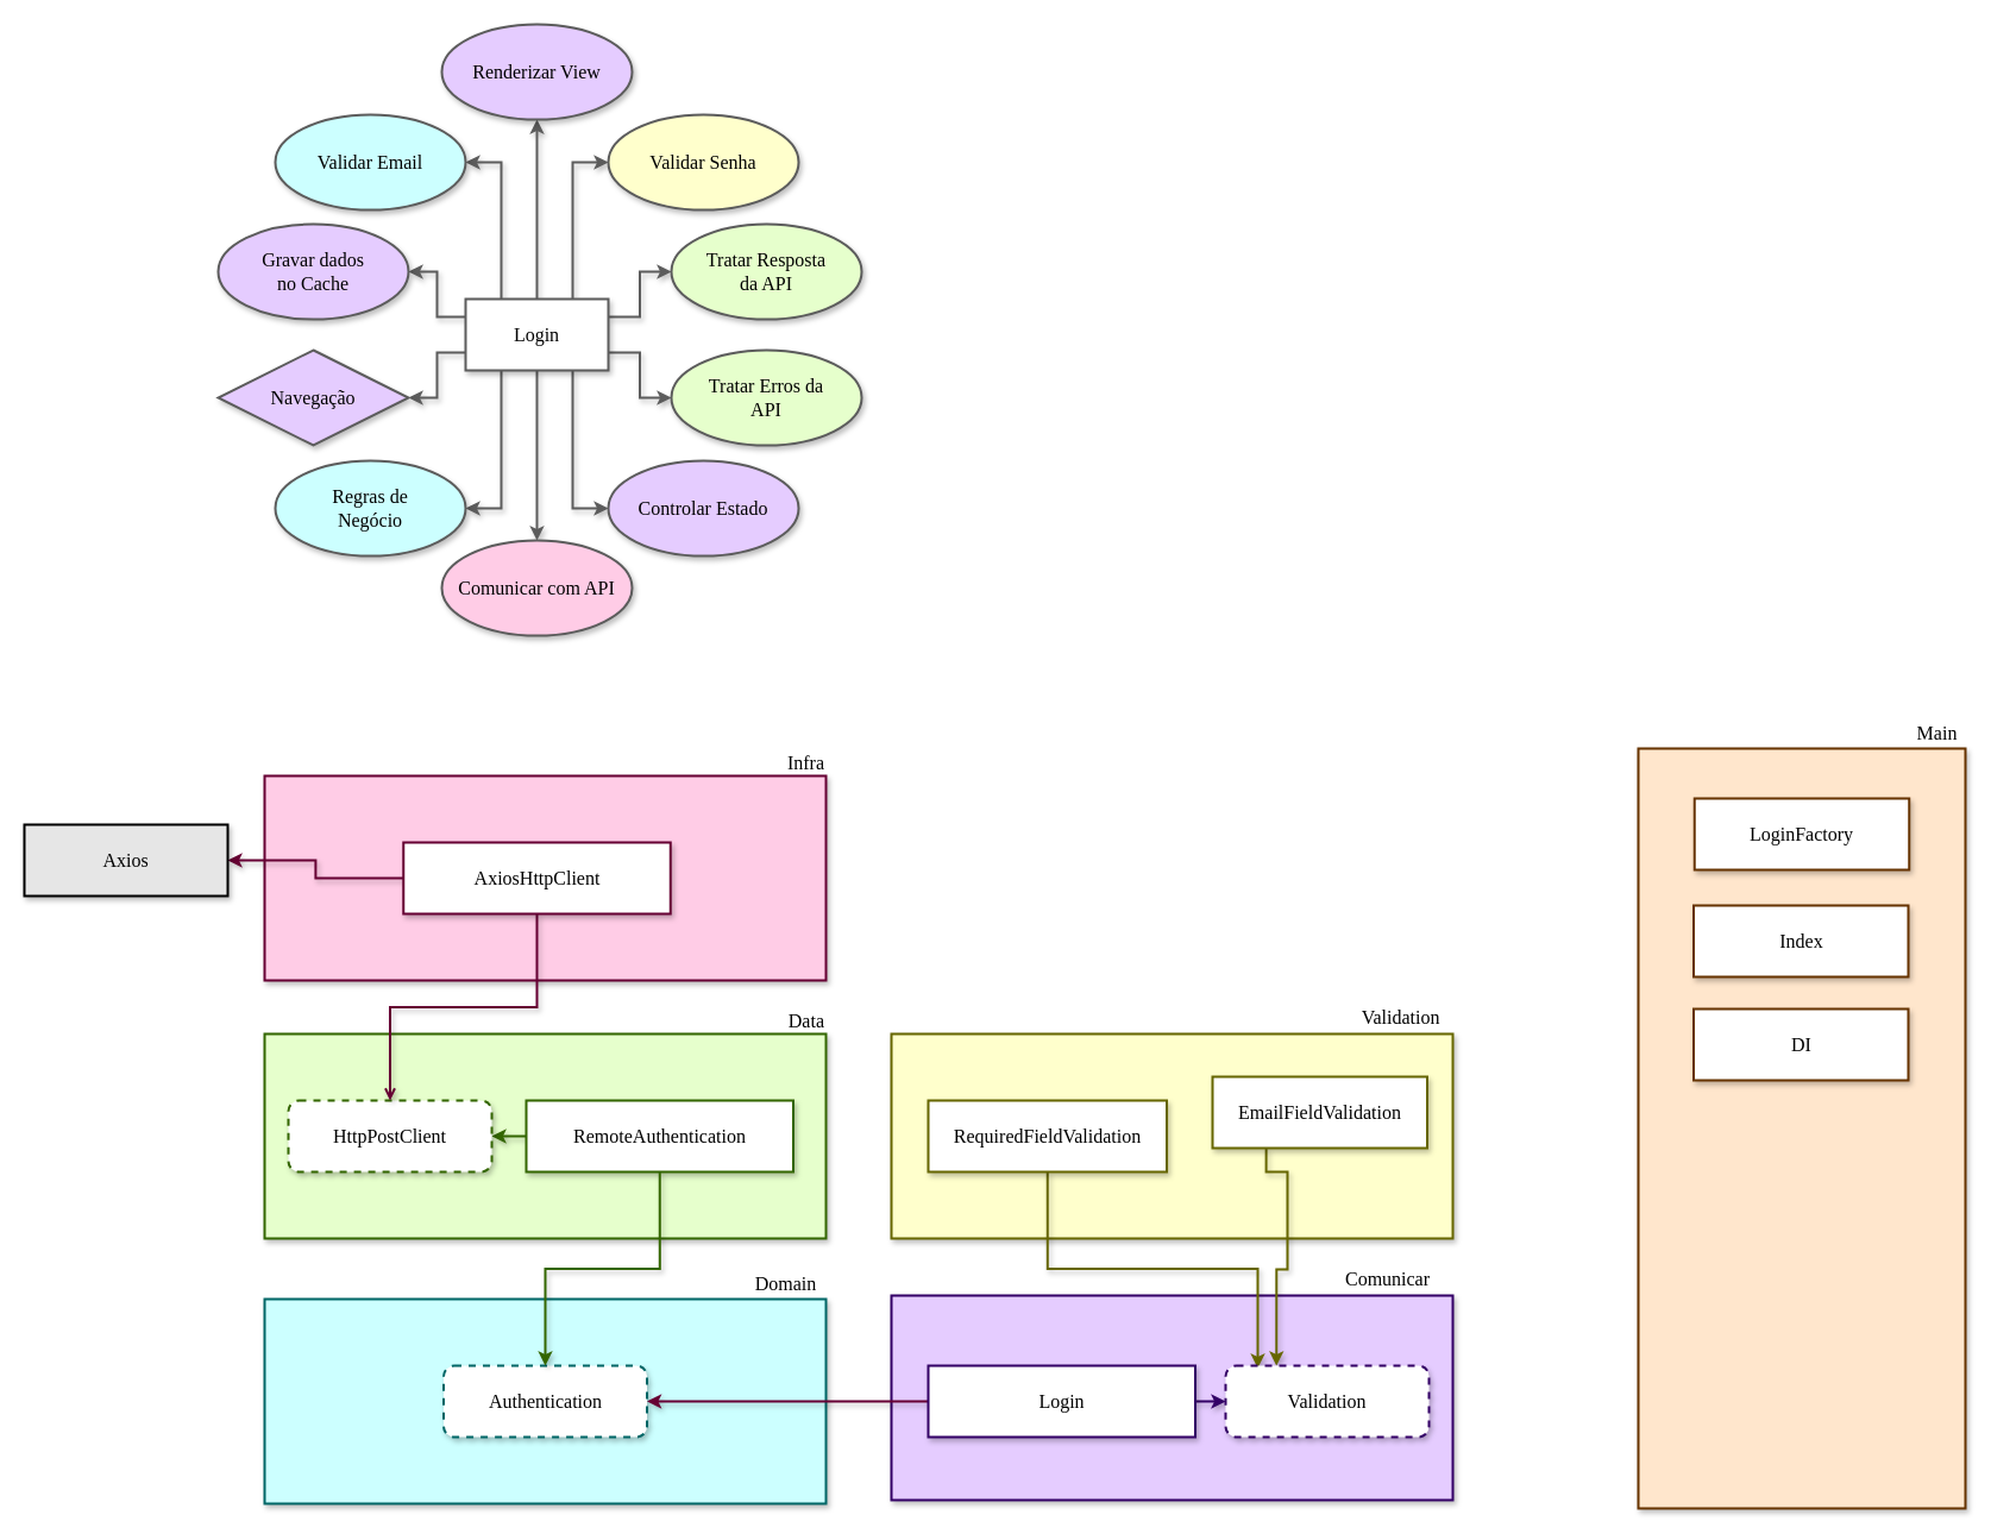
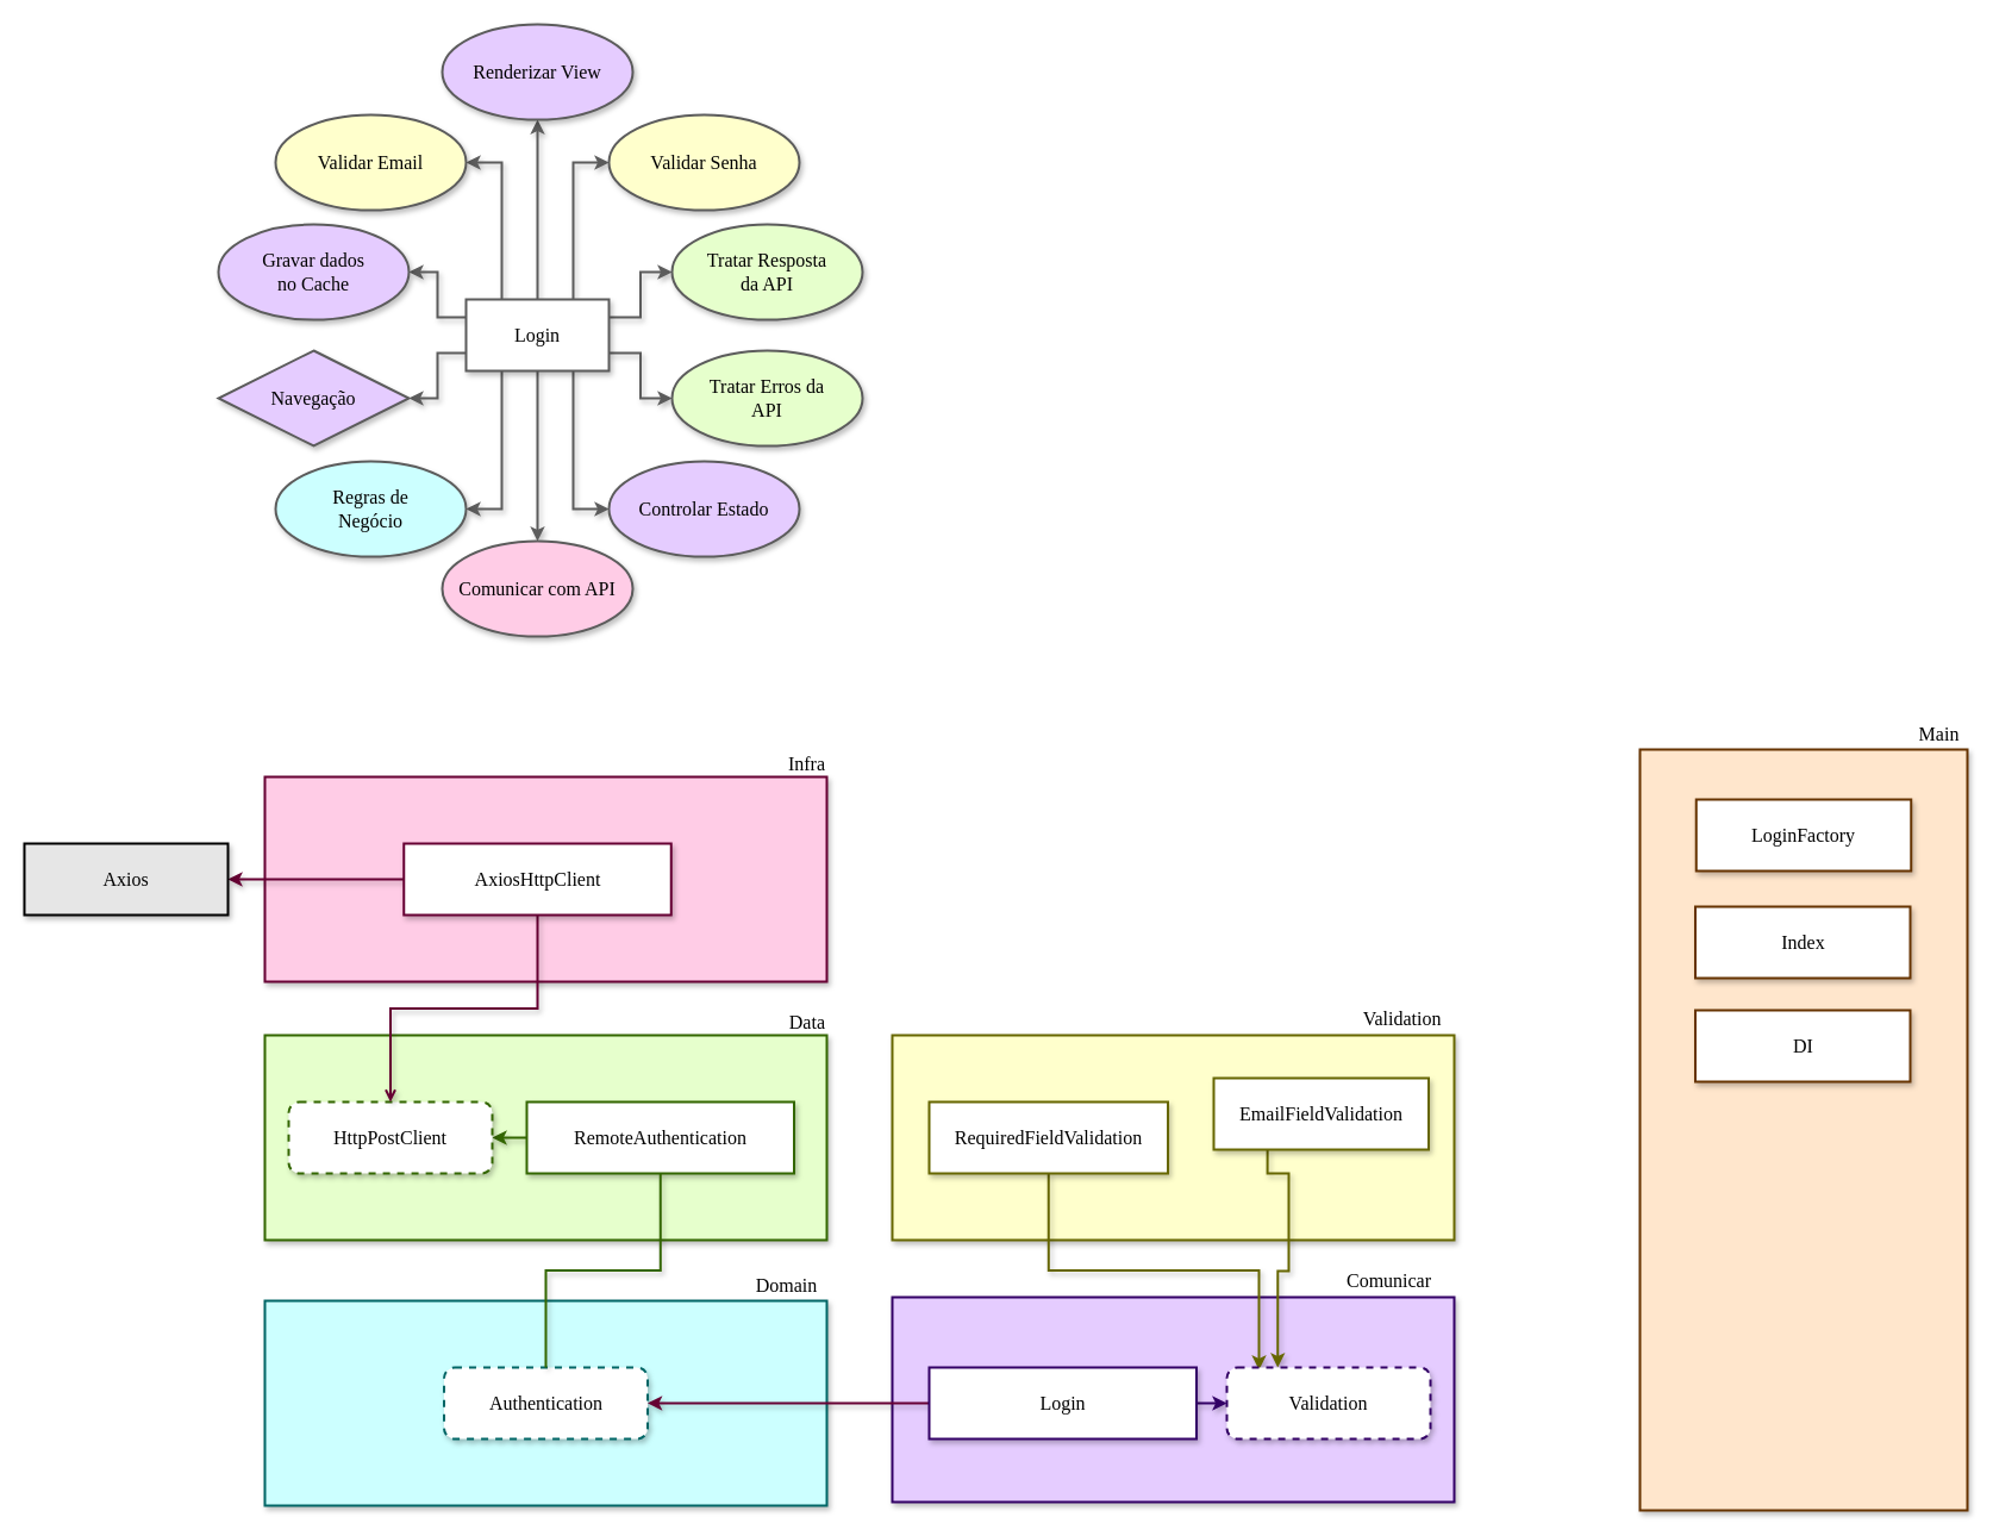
- <mxCell id="13" value="Validar Email" style="ellipse;whiteSpace=wrap;html=1;strokeWidth=2;fontFamily=Verdana;fontSize=16;fillColor=#ccffff;labelBackgroundColor=none;labelBorderColor=none;fontColor=#000000;shadow=1;strokeColor=#5C5C5C;" vertex="1" parent="1"><mxGeometry x="231" y="96" width="160" height="80" as="geometry" /></mxCell>
+ <mxCell id="13" value="Validar Email" style="ellipse;whiteSpace=wrap;html=1;strokeWidth=2;fontFamily=Verdana;fontSize=16;fillColor=#FFFFCC;labelBackgroundColor=none;labelBorderColor=none;fontColor=#000000;shadow=1;strokeColor=#5C5C5C;" vertex="1" parent="1"><mxGeometry x="231" y="96" width="160" height="80" as="geometry" /></mxCell>
- <mxCell id="37" value="Axios" style="rounded=0;whiteSpace=wrap;html=1;strokeColor=#000000;strokeWidth=2;fillColor=#E6E6E6;fontFamily=Verdana;fontSize=16;labelBackgroundColor=none;labelBorderColor=none;fontColor=#000000;shadow=1;" vertex="1" parent="1"><mxGeometry x="20" y="693" width="171" height="60" as="geometry" /></mxCell>
+ <mxCell id="37" value="Axios" style="rounded=0;whiteSpace=wrap;html=1;strokeColor=#000000;strokeWidth=2;fillColor=#E6E6E6;fontFamily=Verdana;fontSize=16;labelBackgroundColor=none;labelBorderColor=none;fontColor=#000000;shadow=1;" vertex="1" parent="1"><mxGeometry x="20" y="708" width="171" height="60" as="geometry" /></mxCell>
- <mxCell id="30" style="edgeStyle=orthogonalEdgeStyle;rounded=0;orthogonalLoop=1;jettySize=auto;html=1;exitX=0.5;exitY=1;exitDx=0;exitDy=0;entryX=0.5;entryY=0;entryDx=0;entryDy=0;strokeWidth=2;fontFamily=Verdana;fontSize=16;strokeColor=#336600;labelBackgroundColor=none;labelBorderColor=none;fontColor=#000000;shadow=1;" edge="1" parent="1" source="26" target="29"><mxGeometry relative="1" as="geometry" /></mxCell>
+ <mxCell id="30" style="edgeStyle=orthogonalEdgeStyle;rounded=0;orthogonalLoop=1;jettySize=auto;html=1;exitX=0.5;exitY=1;exitDx=0;exitDy=0;entryX=0.5;entryY=0;entryDx=0;entryDy=0;strokeWidth=2;fontFamily=Verdana;fontSize=16;strokeColor=#336600;labelBackgroundColor=none;labelBorderColor=none;fontColor=#000000;shadow=1;endArrow=none;" edge="1" parent="1" source="26" target="29"><mxGeometry relative="1" as="geometry" /></mxCell>
